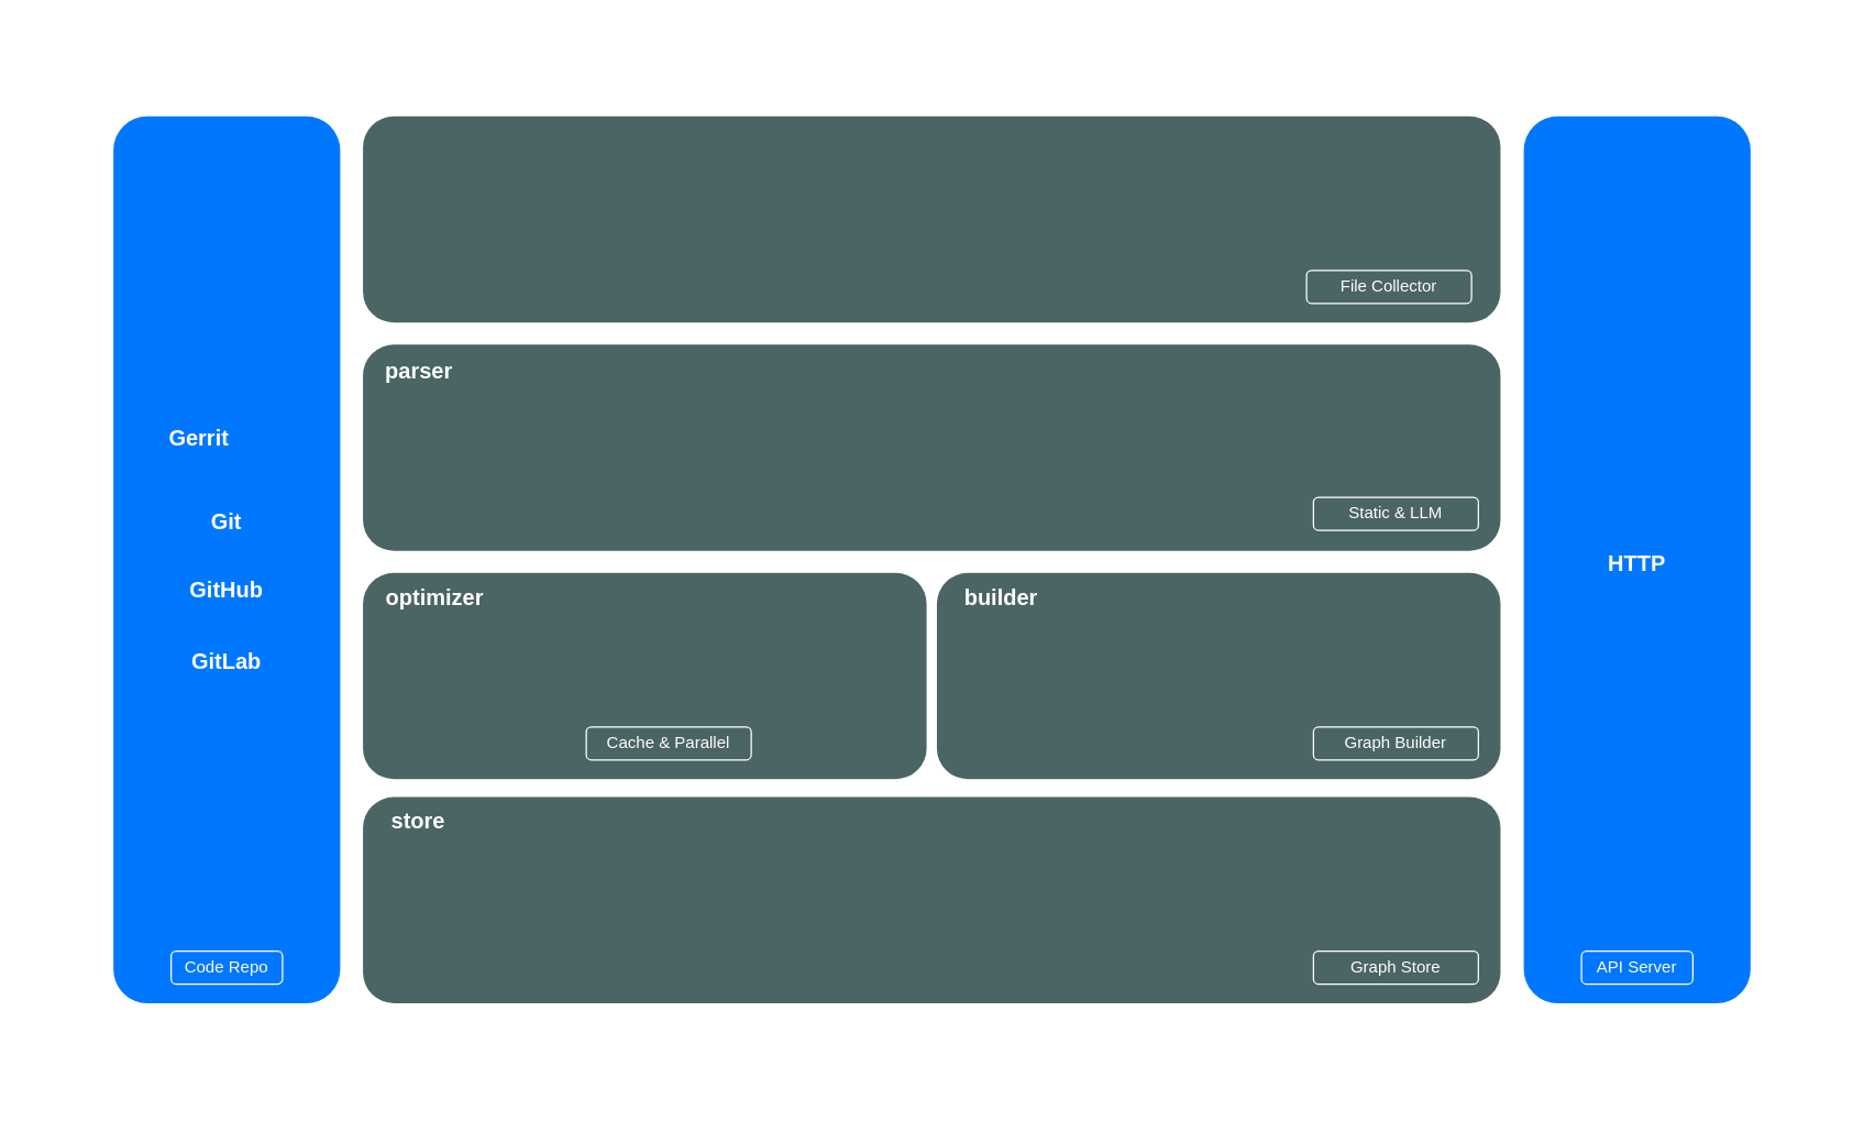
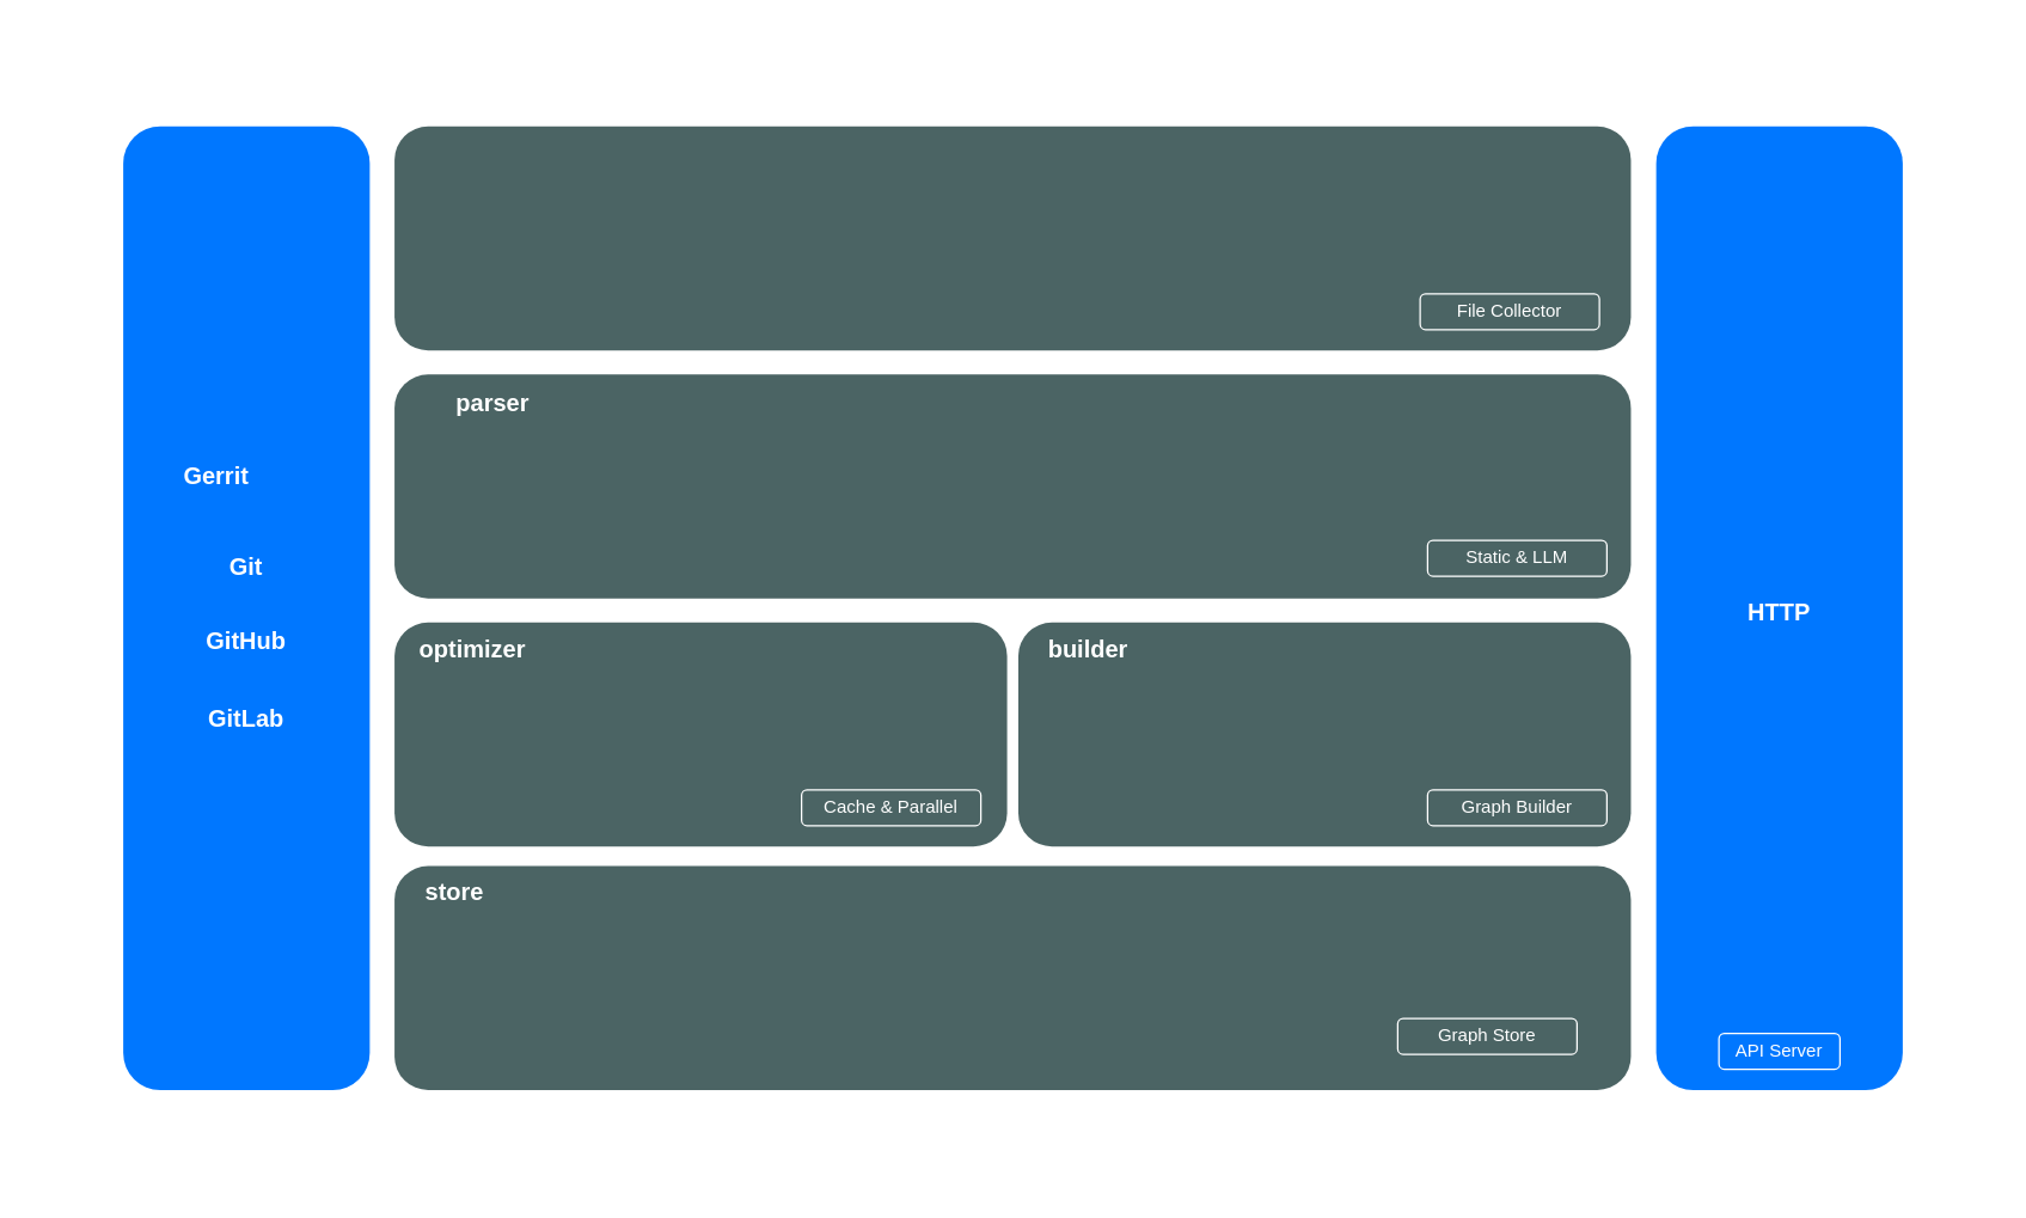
- <mxCell id="21" value="&lt;b style=&quot;font-size: 16px;&quot;&gt;parser&lt;/b&gt;" style="text;html=1;strokeColor=none;fillColor=none;align=center;verticalAlign=middle;whiteSpace=wrap;rounded=0;fontSize=16;fontColor=#FFFFFF;" parent="1" vertex="1"><mxGeometry x="263.57" y="254" width="81.49" height="30" as="geometry" /></mxCell>
+ <mxCell id="21" value="&lt;b style=&quot;font-size: 16px;&quot;&gt;parser&lt;/b&gt;" style="text;html=1;strokeColor=none;fillColor=none;align=center;verticalAlign=middle;whiteSpace=wrap;rounded=0;fontSize=16;fontColor=#FFFFFF;" parent="1" vertex="1"><mxGeometry x="288.57" y="254" width="81.49" height="30" as="geometry" /></mxCell>
- <mxCell id="10" value="Cache &amp;amp; Parallel" style="text;html=1;strokeColor=#FFFFFF;fillColor=none;align=center;verticalAlign=middle;whiteSpace=wrap;rounded=1;fontStyle=0;fontColor=#FFFFFF;" parent="1" vertex="1"><mxGeometry x="426" y="528" width="120" height="24" as="geometry" /></mxCell>
+ <mxCell id="10" value="Cache &amp;amp; Parallel" style="text;html=1;strokeColor=#FFFFFF;fillColor=none;align=center;verticalAlign=middle;whiteSpace=wrap;rounded=1;fontStyle=0;fontColor=#FFFFFF;" parent="1" vertex="1"><mxGeometry x="536" y="528" width="120" height="24" as="geometry" /></mxCell>
- <mxCell id="12" value="Code Repo" style="text;html=1;strokeColor=#FFFFFF;fillColor=none;align=center;verticalAlign=middle;whiteSpace=wrap;rounded=1;fontStyle=0;fontColor=#FFFFFF;" parent="1" vertex="1"><mxGeometry x="124" y="691" width="81" height="24" as="geometry" /></mxCell>
- <mxCell id="19" value="&lt;span&gt;Graph Store&lt;/span&gt;" style="text;html=1;strokeColor=#FFFFFF;fillColor=none;align=center;verticalAlign=middle;whiteSpace=wrap;rounded=1;fontStyle=0;fontColor=#FFFFFF;" parent="1" vertex="1"><mxGeometry x="955" y="691" width="120" height="24" as="geometry" /></mxCell>
+ <mxCell id="19" value="&lt;span&gt;Graph Store&lt;/span&gt;" style="text;html=1;strokeColor=#FFFFFF;fillColor=none;align=center;verticalAlign=middle;whiteSpace=wrap;rounded=1;fontStyle=0;fontColor=#FFFFFF;" parent="1" vertex="1"><mxGeometry x="935" y="681" width="120" height="24" as="geometry" /></mxCell>
